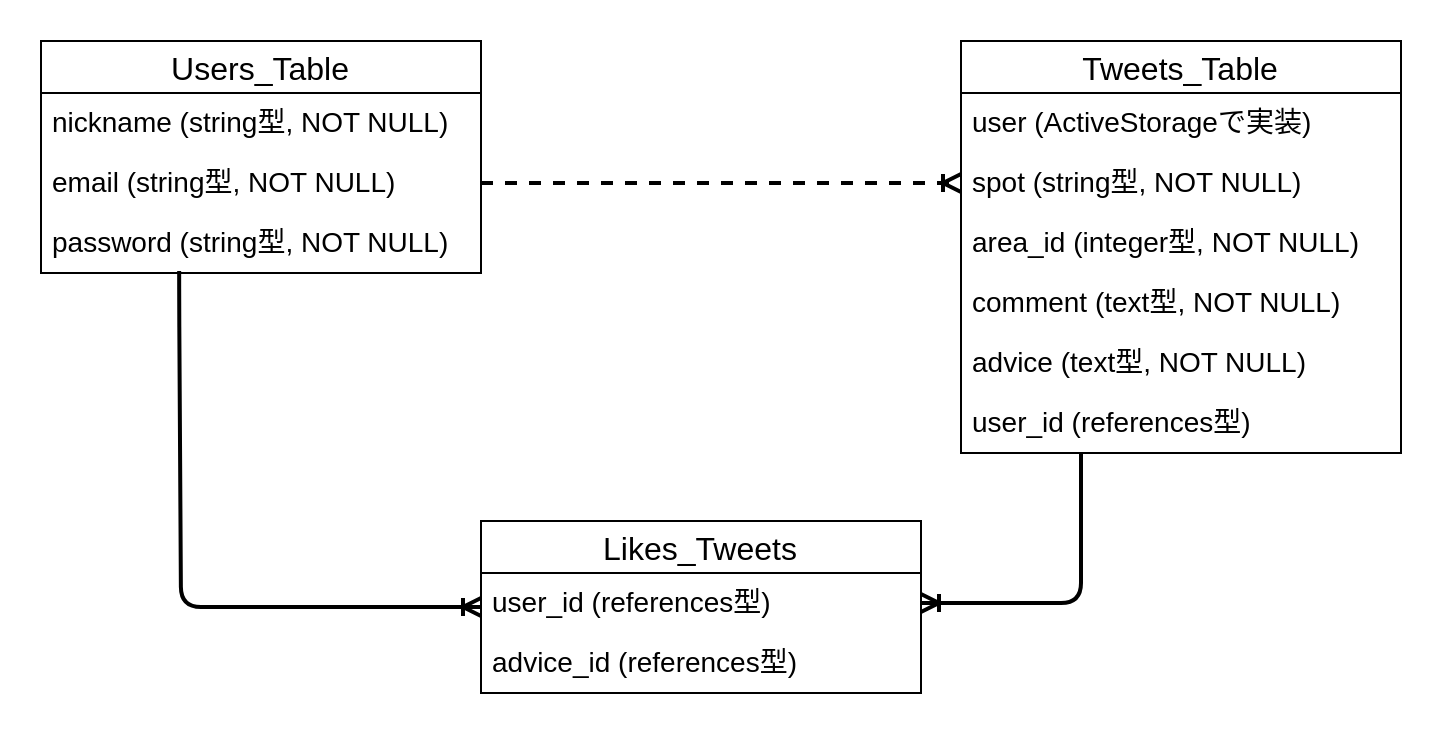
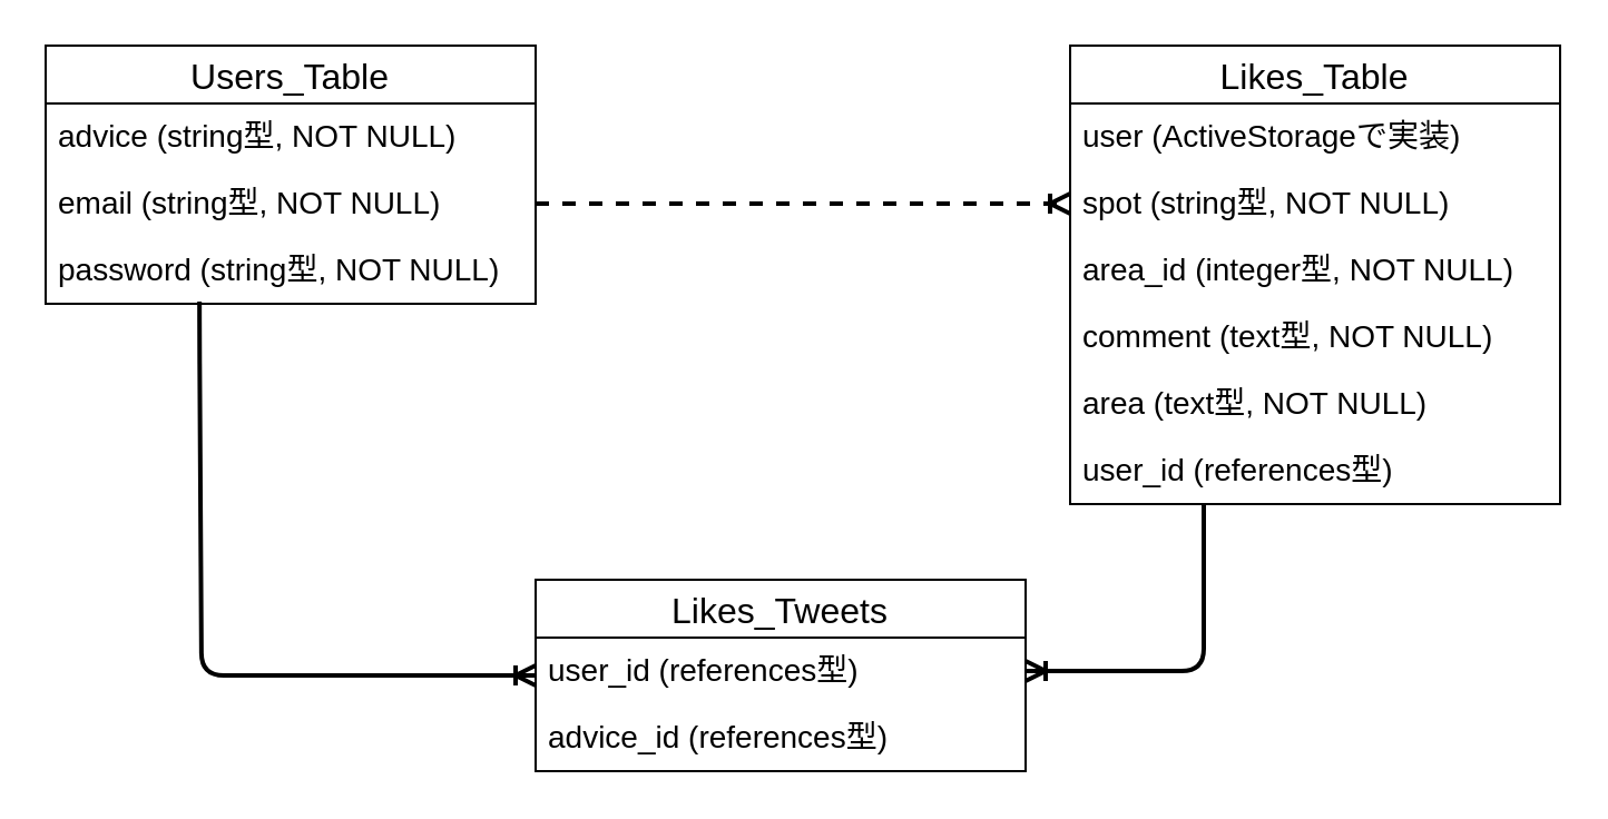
- <mxCell id="9" value="Tweets_Table" style="swimlane;fontStyle=0;childLayout=stackLayout;horizontal=1;startSize=26;horizontalStack=0;resizeParent=1;resizeParentMax=0;resizeLast=0;collapsible=1;marginBottom=0;align=center;fontSize=16;" vertex="1" parent="1"><mxGeometry x="480" y="20" width="220" height="206" as="geometry" /></mxCell>
+ <mxCell id="9" value="Likes_Table" style="swimlane;fontStyle=0;childLayout=stackLayout;horizontal=1;startSize=26;horizontalStack=0;resizeParent=1;resizeParentMax=0;resizeLast=0;collapsible=1;marginBottom=0;align=center;fontSize=16;" vertex="1" parent="1"><mxGeometry x="480" y="20" width="220" height="206" as="geometry" /></mxCell>
- <mxCell id="6" value="nickname (string型, NOT NULL)" style="text;strokeColor=none;fillColor=none;spacingLeft=4;spacingRight=4;overflow=hidden;rotatable=0;points=[[0,0.5],[1,0.5]];portConstraint=eastwest;fontSize=14;" vertex="1" parent="5"><mxGeometry y="26" width="220" height="30" as="geometry" /></mxCell>
+ <mxCell id="6" value="advice (string型, NOT NULL)" style="text;strokeColor=none;fillColor=none;spacingLeft=4;spacingRight=4;overflow=hidden;rotatable=0;points=[[0,0.5],[1,0.5]];portConstraint=eastwest;fontSize=14;" vertex="1" parent="5"><mxGeometry y="26" width="220" height="30" as="geometry" /></mxCell>
- <mxCell id="14" value="advice (text型, NOT NULL)" style="text;strokeColor=none;fillColor=none;spacingLeft=4;spacingRight=4;overflow=hidden;rotatable=0;points=[[0,0.5],[1,0.5]];portConstraint=eastwest;fontSize=14;" vertex="1" parent="9"><mxGeometry y="146" width="220" height="30" as="geometry" /></mxCell>
+ <mxCell id="14" value="area (text型, NOT NULL)" style="text;strokeColor=none;fillColor=none;spacingLeft=4;spacingRight=4;overflow=hidden;rotatable=0;points=[[0,0.5],[1,0.5]];portConstraint=eastwest;fontSize=14;" vertex="1" parent="9"><mxGeometry y="146" width="220" height="30" as="geometry" /></mxCell>
